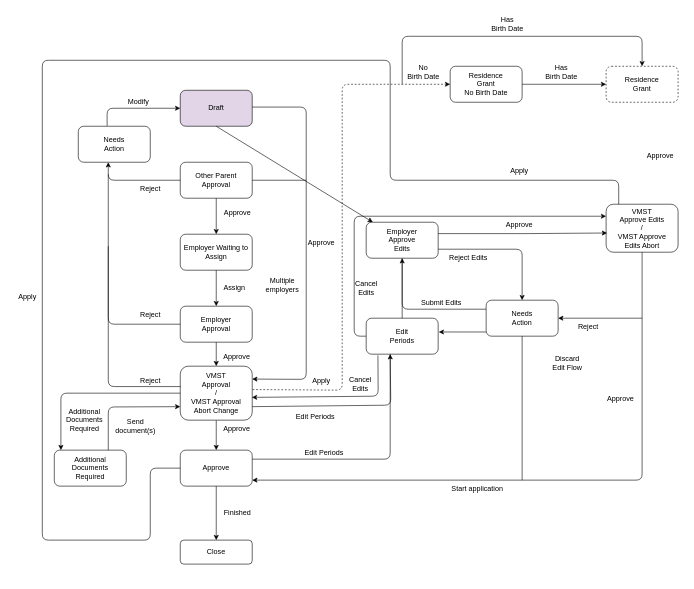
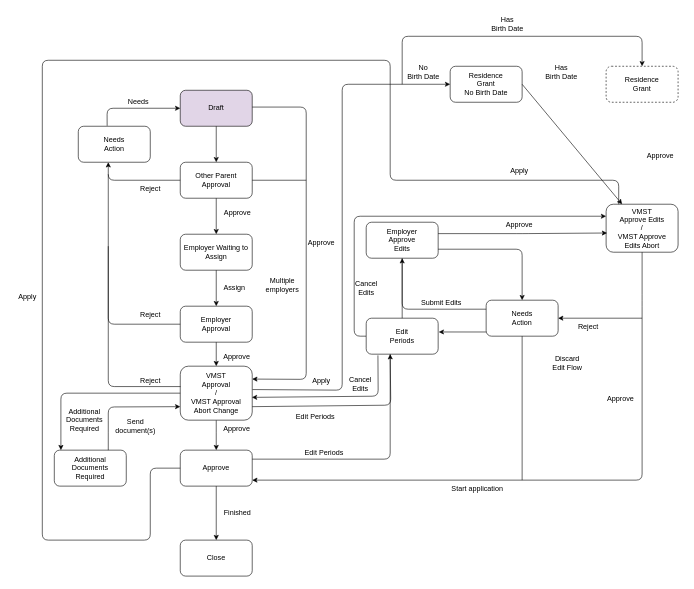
- <mxCell id="66" value="" style="endArrow=classic;html=1;entryX=0;entryY=0.5;entryDx=0;entryDy=0;exitX=1;exitY=0.5;exitDx=0;exitDy=0;fontColor=#FFFFFF;" parent="1" source="64" target="17" edge="1"><mxGeometry width="50" height="50" relative="1" as="geometry"><mxPoint x="660" y="580" as="sourcePoint" /><mxPoint x="870" y="230" as="targetPoint" /></mxGeometry></mxCell>
+ <mxCell id="66" value="" style="endArrow=classic;html=1;exitX=1;exitY=0.5;exitDx=0;exitDy=0;fontColor=#FFFFFF;" parent="1" source="64" target="15" edge="1"><mxGeometry width="50" height="50" relative="1" as="geometry"><mxPoint x="660" y="580" as="sourcePoint" /><mxPoint x="870" y="230" as="targetPoint" /></mxGeometry></mxCell>
- <mxCell id="59" value="Modify" style="text;html=1;align=center;verticalAlign=middle;resizable=0;points=[];autosize=1;strokeColor=none;fillColor=none;fontColor=#000000;" parent="1" vertex="1"><mxGeometry x="200" y="155" width="60" height="30" as="geometry" /></mxCell>
+ <mxCell id="59" value="Needs" style="text;html=1;align=center;verticalAlign=middle;resizable=0;points=[];autosize=1;strokeColor=none;fillColor=none;fontColor=#000000;" parent="1" vertex="1"><mxGeometry x="200" y="155" width="60" height="30" as="geometry" /></mxCell>
- <mxCell id="18" value="" style="endArrow=classic;html=1;exitX=0.5;exitY=1;exitDx=0;exitDy=0;fontColor=#FFFFFF;strokeColor=#000000;" parent="1" source="2" target="14" edge="1"><mxGeometry width="50" height="50" relative="1" as="geometry"><mxPoint x="450" y="710" as="sourcePoint" /><mxPoint x="500" y="660" as="targetPoint" /></mxGeometry></mxCell>
+ <mxCell id="18" value="" style="endArrow=classic;html=1;entryX=0.5;entryY=0;entryDx=0;entryDy=0;exitX=0.5;exitY=1;exitDx=0;exitDy=0;fontColor=#FFFFFF;strokeColor=#000000;" parent="1" source="2" target="3" edge="1"><mxGeometry width="50" height="50" relative="1" as="geometry"><mxPoint x="450" y="710" as="sourcePoint" /><mxPoint x="500" y="660" as="targetPoint" /></mxGeometry></mxCell>
- <mxCell id="65" value="" style="endArrow=classic;html=1;entryX=0;entryY=0.5;entryDx=0;entryDy=0;fontColor=#FFFFFF;strokeColor=#000000;exitX=1.004;exitY=0.433;exitDx=0;exitDy=0;exitPerimeter=0;dashed=1;" parent="1" source="7" target="64" edge="1"><mxGeometry width="50" height="50" relative="1" as="geometry"><mxPoint x="430" y="660" as="sourcePoint" /><mxPoint x="740" y="150" as="targetPoint" /><Array as="points"><mxPoint x="570" y="650" /><mxPoint x="570" y="140" /></Array></mxGeometry></mxCell>
+ <mxCell id="65" value="" style="endArrow=classic;html=1;entryX=0;entryY=0.5;entryDx=0;entryDy=0;fontColor=#FFFFFF;strokeColor=#000000;exitX=1.004;exitY=0.433;exitDx=0;exitDy=0;exitPerimeter=0;" parent="1" source="7" target="64" edge="1"><mxGeometry width="50" height="50" relative="1" as="geometry"><mxPoint x="430" y="660" as="sourcePoint" /><mxPoint x="740" y="150" as="targetPoint" /><Array as="points"><mxPoint x="570" y="650" /><mxPoint x="570" y="140" /></Array></mxGeometry></mxCell>
- <mxCell id="56" value="Reject Edits" style="text;html=1;align=center;verticalAlign=middle;resizable=0;points=[];autosize=1;strokeColor=none;fillColor=none;fontColor=#000000;" parent="1" vertex="1"><mxGeometry x="735" y="415" width="90" height="30" as="geometry" /></mxCell>
- <mxCell id="9" value="Close" style="rounded=1;whiteSpace=wrap;html=1;" parent="1" vertex="1"><mxGeometry x="300" y="900" width="120" height="40" as="geometry" /></mxCell>
+ <mxCell id="9" value="Close" style="rounded=1;whiteSpace=wrap;html=1;" parent="1" vertex="1"><mxGeometry x="300" y="900" width="120" height="60" as="geometry" /></mxCell>
